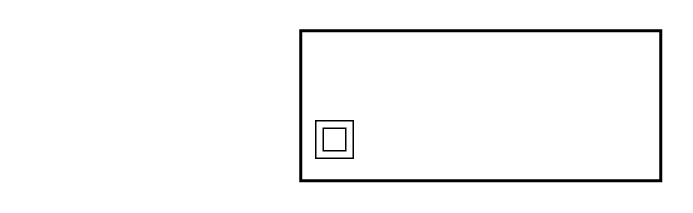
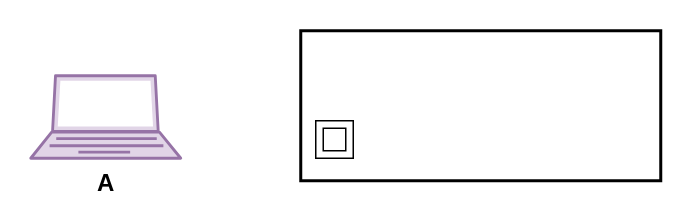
+ <mxCell id="2" value="&lt;b&gt;&lt;font style=&quot;font-size: 16px;&quot;&gt;A&lt;/font&gt;&lt;/b&gt;" style="verticalAlign=top;verticalLabelPosition=bottom;labelPosition=center;align=center;html=1;outlineConnect=0;fillColor=#e1d5e7;strokeColor=#9673a6;gradientDirection=north;strokeWidth=2;shape=mxgraph.networks.laptop;" vertex="1" parent="1"><mxGeometry x="20" y="50" width="100" height="55" as="geometry" /></mxCell>
